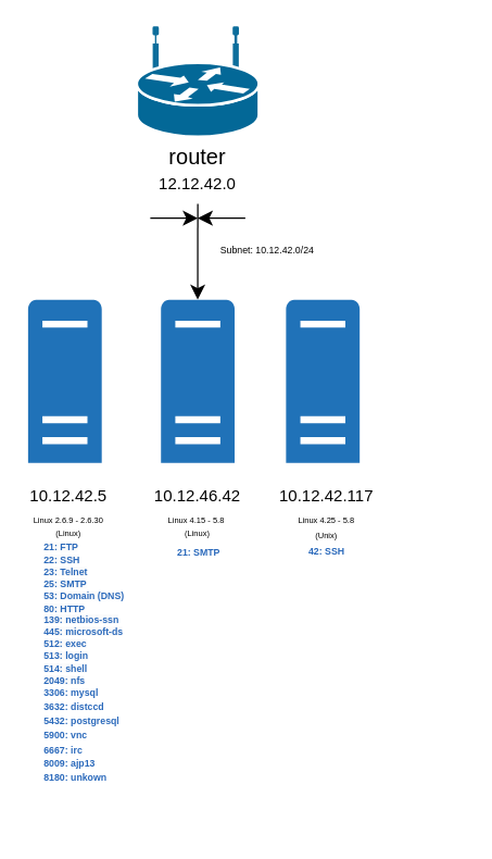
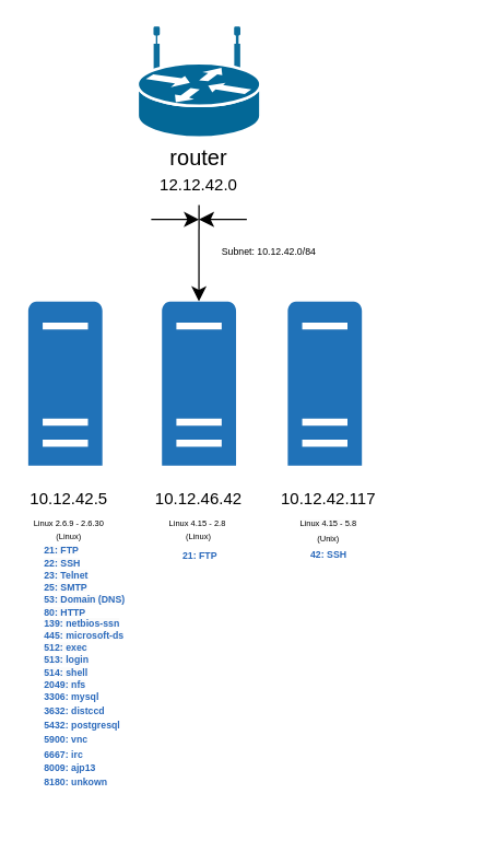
- <mxCell id="13" value="&lt;font style=&quot;font-size: 7px;&quot;&gt;Subnet: 10.12.42.0/24&lt;/font&gt;" style="text;strokeColor=none;fillColor=none;html=1;align=left;verticalAlign=middle;whiteSpace=wrap;rounded=0;fontSize=16;" vertex="1" parent="4"><mxGeometry x="140" y="20" width="80" height="60" as="geometry" /></mxCell>
+ <mxCell id="13" value="&lt;font style=&quot;font-size: 7px;&quot;&gt;Subnet: 10.12.42.0/84&lt;/font&gt;" style="text;strokeColor=none;fillColor=none;html=1;align=left;verticalAlign=middle;whiteSpace=wrap;rounded=0;fontSize=16;" vertex="1" parent="4"><mxGeometry x="140" y="20" width="80" height="60" as="geometry" /></mxCell>
- <mxCell id="18" value="&lt;div style=&quot;line-height: 70%;&quot;&gt;&lt;span style=&quot;font-size: 6px; line-height: 70%;&quot;&gt;Linux 4.15 - 5.8&amp;nbsp;&lt;/span&gt;&lt;/div&gt;&lt;div style=&quot;line-height: 70%;&quot;&gt;&lt;span style=&quot;font-size: 6px; background-color: transparent; color: light-dark(rgb(0, 0, 0), rgb(255, 255, 255)); line-height: 70%;&quot;&gt;(Linux)&lt;/span&gt;&lt;/div&gt;" style="text;html=1;align=center;verticalAlign=middle;whiteSpace=wrap;rounded=0;" vertex="1" parent="3"><mxGeometry x="95" y="240" width="60" height="30" as="geometry" /></mxCell>
+ <mxCell id="18" value="&lt;div style=&quot;line-height: 70%;&quot;&gt;&lt;span style=&quot;font-size: 6px; line-height: 70%;&quot;&gt;Linux 4.15 - 2.8&amp;nbsp;&lt;/span&gt;&lt;/div&gt;&lt;div style=&quot;line-height: 70%;&quot;&gt;&lt;span style=&quot;font-size: 6px; background-color: transparent; color: light-dark(rgb(0, 0, 0), rgb(255, 255, 255)); line-height: 70%;&quot;&gt;(Linux)&lt;/span&gt;&lt;/div&gt;" style="text;html=1;align=center;verticalAlign=middle;whiteSpace=wrap;rounded=0;" vertex="1" parent="3"><mxGeometry x="95" y="240" width="60" height="30" as="geometry" /></mxCell>
- <mxCell id="21" value="&lt;div style=&quot;line-height: 70%;&quot;&gt;&lt;span style=&quot;background-color: light-dark(rgb(251, 251, 251), rgb(21, 21, 21)); color: light-dark(rgb(0, 0, 0), rgb(237, 237, 237)); font-size: 6px;&quot;&gt;&lt;br&gt;&lt;/span&gt;&lt;/div&gt;&lt;div style=&quot;line-height: 70%;&quot;&gt;&lt;span style=&quot;background-color: light-dark(rgb(251, 251, 251), rgb(21, 21, 21)); color: light-dark(rgb(0, 0, 0), rgb(237, 237, 237)); font-size: 6px;&quot;&gt;Linux 4.25 - 5.8&lt;/span&gt;&lt;/div&gt;&lt;div style=&quot;line-height: 70%;&quot;&gt;&lt;div&gt;&lt;span style=&quot;color: rgb(0, 0, 0); font-family: Helvetica; font-size: 6px; font-style: normal; font-variant-ligatures: normal; font-variant-caps: normal; font-weight: 400; letter-spacing: normal; orphans: 2; text-indent: 0px; text-transform: none; widows: 2; word-spacing: 0px; -webkit-text-stroke-width: 0px; white-space: normal; background-color: rgb(251, 251, 251); text-decoration-thickness: initial; text-decoration-style: initial; text-decoration-color: initial; float: none; line-height: 70%; display: inline !important;&quot;&gt;(Unix)&lt;/span&gt;&lt;/div&gt;&lt;/div&gt;" style="text;whiteSpace=wrap;html=1;align=center;" vertex="1" parent="2"><mxGeometry x="190" y="230" width="60" height="40" as="geometry" /></mxCell>
+ <mxCell id="21" value="&lt;div style=&quot;line-height: 70%;&quot;&gt;&lt;span style=&quot;background-color: light-dark(rgb(251, 251, 251), rgb(21, 21, 21)); color: light-dark(rgb(0, 0, 0), rgb(237, 237, 237)); font-size: 6px;&quot;&gt;&lt;br&gt;&lt;/span&gt;&lt;/div&gt;&lt;div style=&quot;line-height: 70%;&quot;&gt;&lt;span style=&quot;background-color: light-dark(rgb(251, 251, 251), rgb(21, 21, 21)); color: light-dark(rgb(0, 0, 0), rgb(237, 237, 237)); font-size: 6px;&quot;&gt;Linux 4.15 - 5.8&lt;/span&gt;&lt;/div&gt;&lt;div style=&quot;line-height: 70%;&quot;&gt;&lt;div&gt;&lt;span style=&quot;color: rgb(0, 0, 0); font-family: Helvetica; font-size: 6px; font-style: normal; font-variant-ligatures: normal; font-variant-caps: normal; font-weight: 400; letter-spacing: normal; orphans: 2; text-indent: 0px; text-transform: none; widows: 2; word-spacing: 0px; -webkit-text-stroke-width: 0px; white-space: normal; background-color: rgb(251, 251, 251); text-decoration-thickness: initial; text-decoration-style: initial; text-decoration-color: initial; float: none; line-height: 70%; display: inline !important;&quot;&gt;(Unix)&lt;/span&gt;&lt;/div&gt;&lt;/div&gt;" style="text;whiteSpace=wrap;html=1;align=center;" vertex="1" parent="2"><mxGeometry x="190" y="230" width="60" height="40" as="geometry" /></mxCell>
- <mxCell id="19" value="&lt;b style=&quot;color: rgb(42, 105, 187); font-size: 7px;&quot;&gt;21: SMTP&lt;/b&gt;" style="text;html=1;align=center;verticalAlign=middle;whiteSpace=wrap;rounded=0;strokeWidth=3;" vertex="1" parent="3"><mxGeometry x="92.12" y="260" width="67.88" height="30" as="geometry" /></mxCell>
+ <mxCell id="19" value="&lt;b style=&quot;color: rgb(42, 105, 187); font-size: 7px;&quot;&gt;21: FTP&lt;/b&gt;" style="text;html=1;align=center;verticalAlign=middle;whiteSpace=wrap;rounded=0;strokeWidth=3;" vertex="1" parent="3"><mxGeometry x="92.12" y="260" width="67.88" height="30" as="geometry" /></mxCell>
